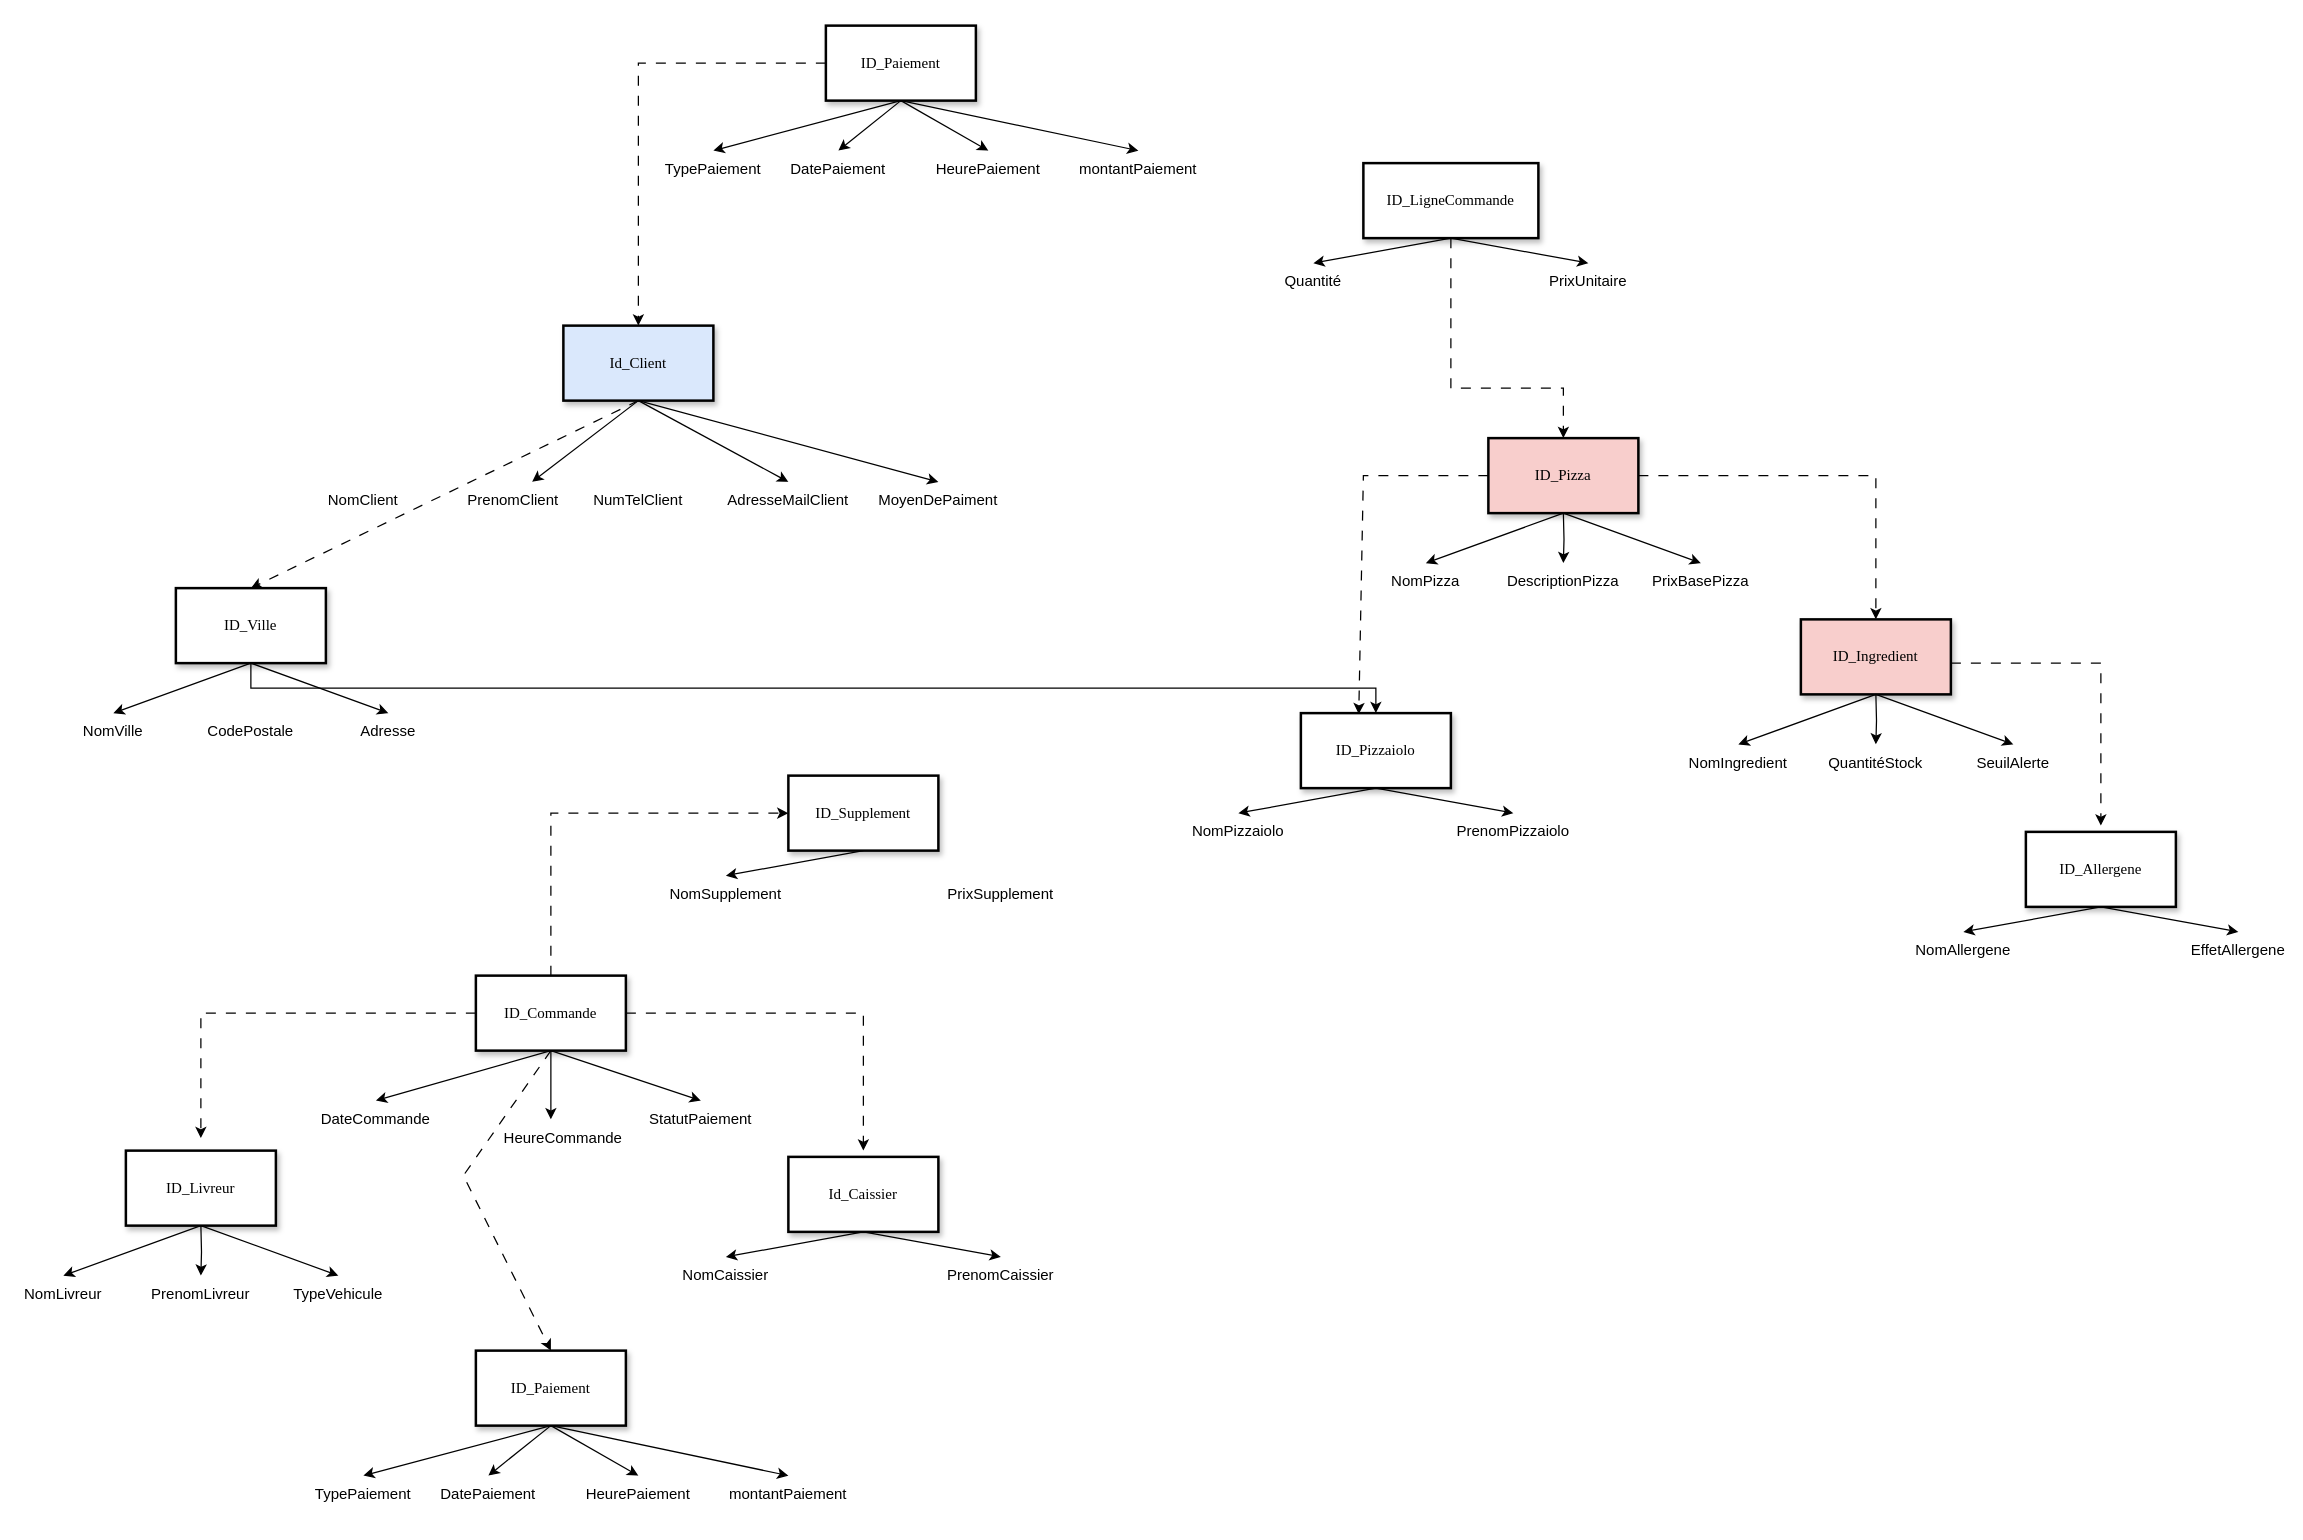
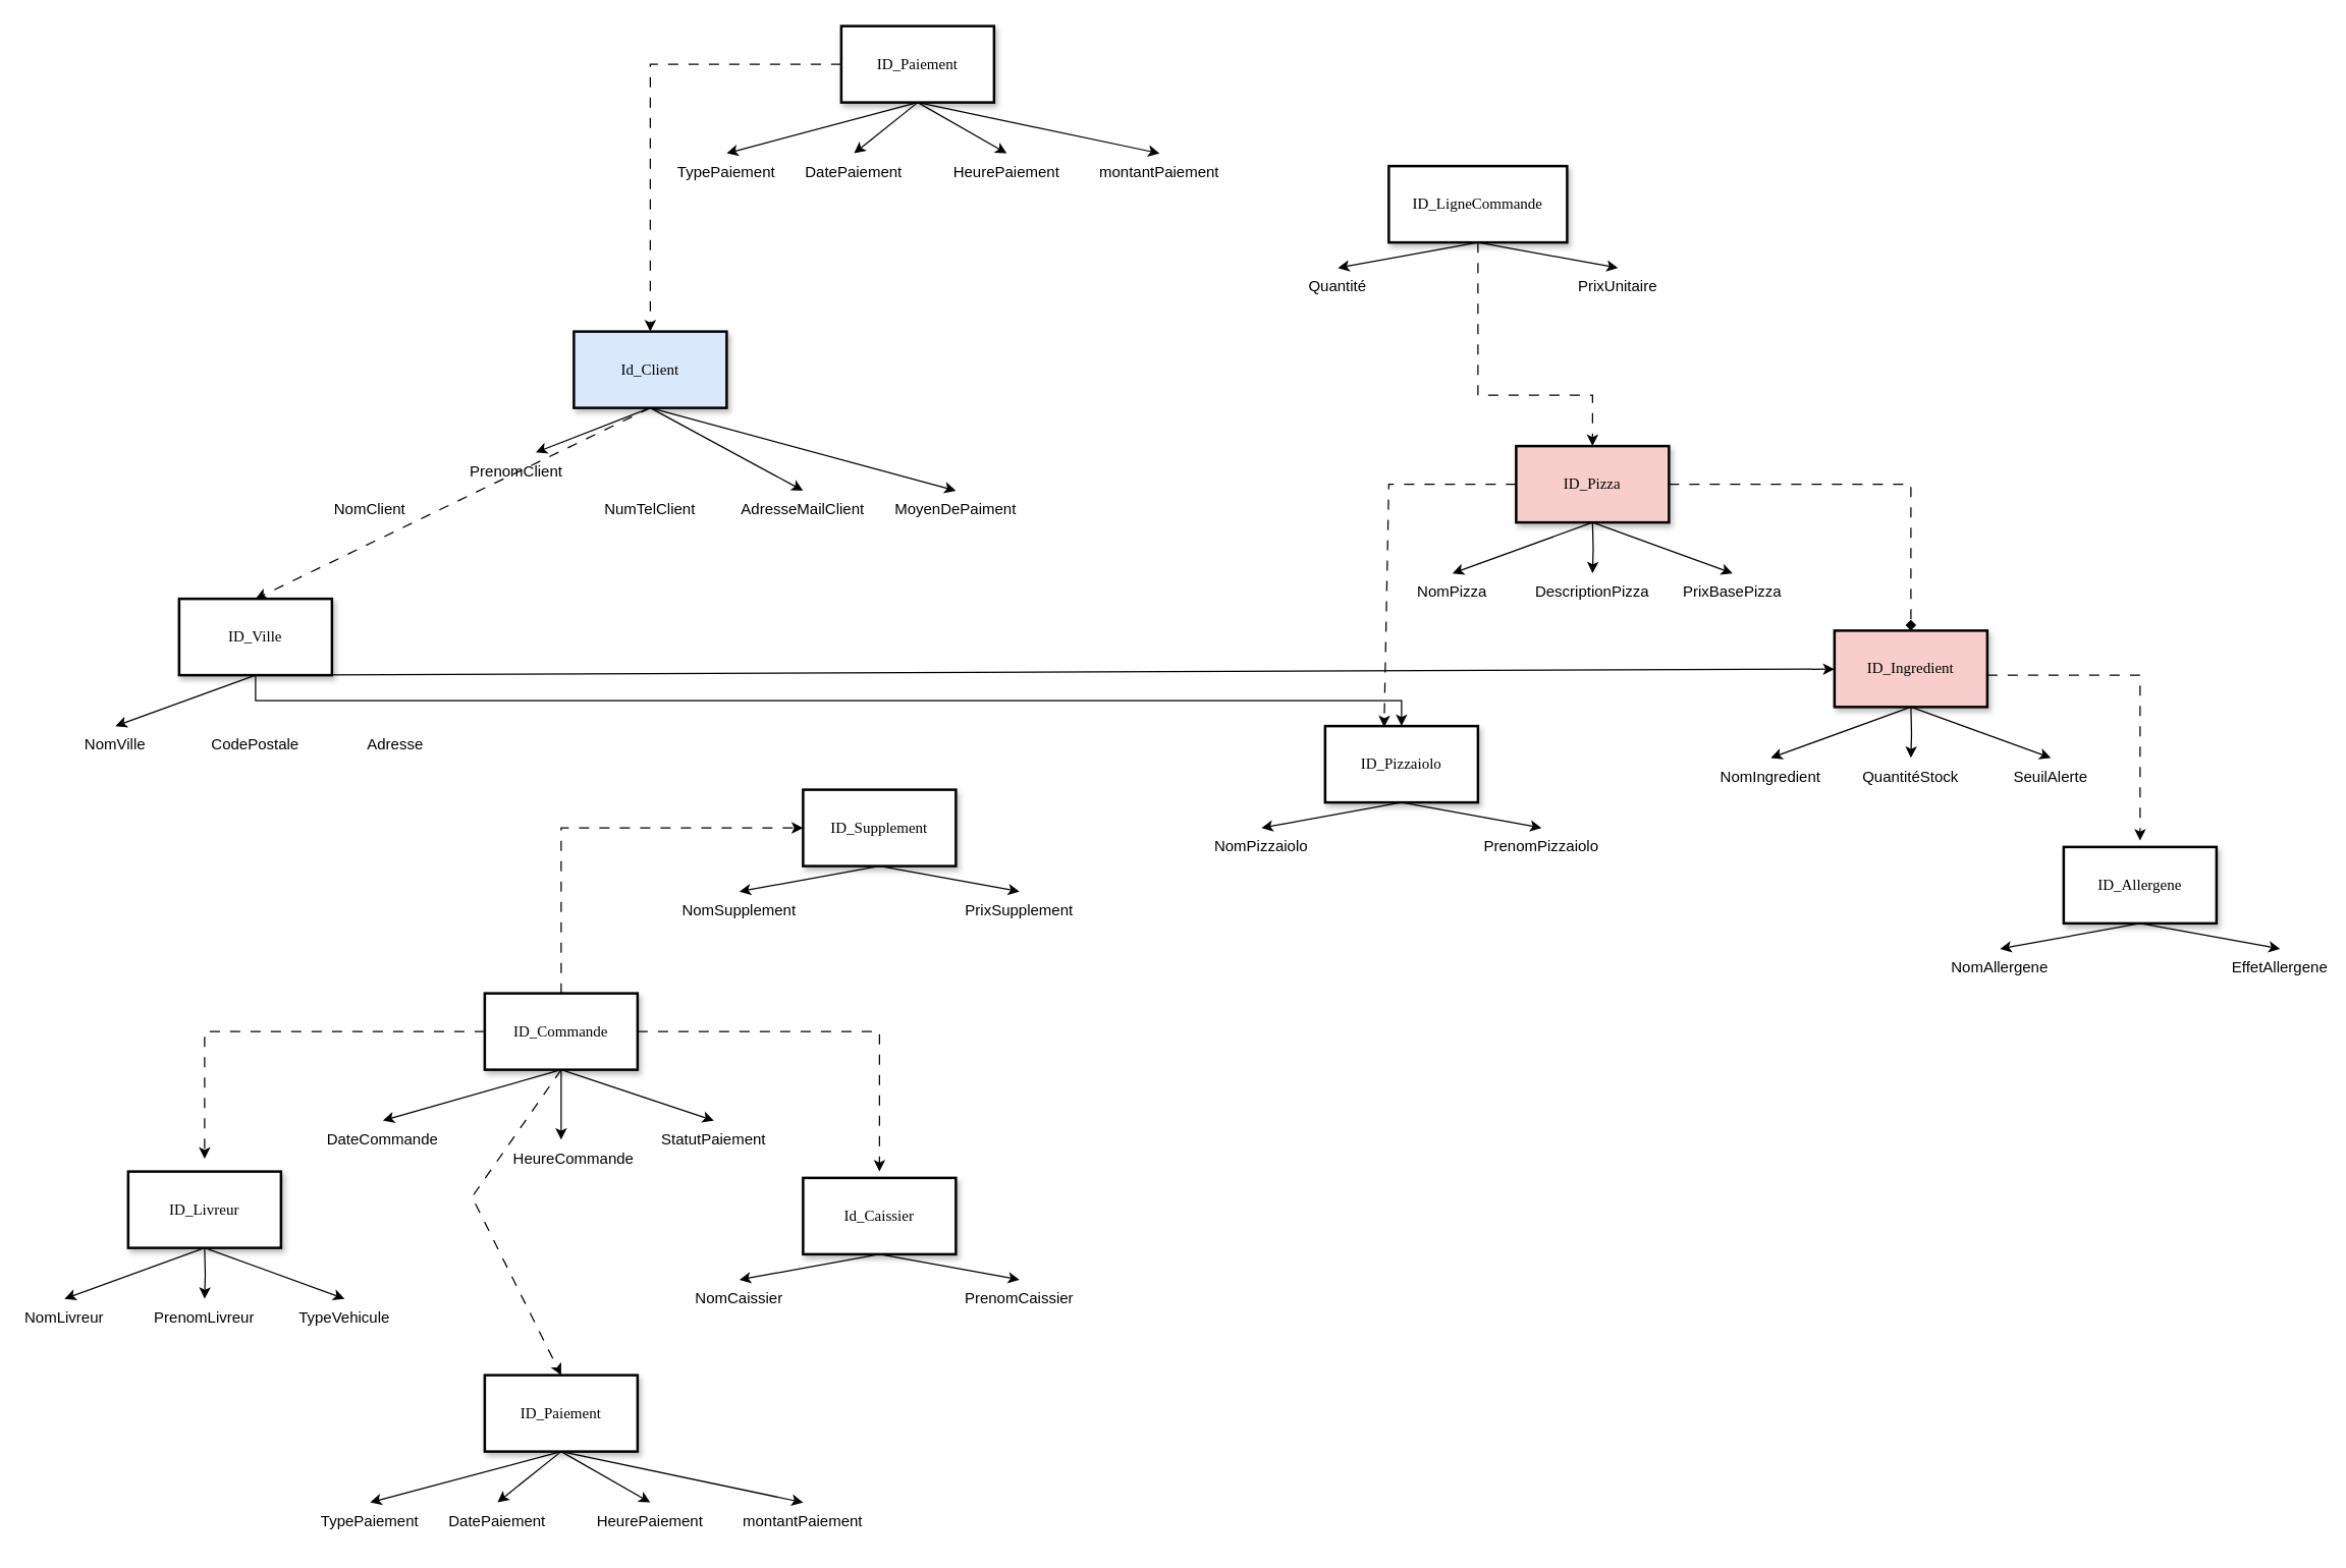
- <mxCell id="15" value="PrenomClient" style="text;html=1;strokeColor=none;fillColor=none;align=center;verticalAlign=middle;whiteSpace=wrap;rounded=0;" vertex="1" parent="1"><mxGeometry x="380" y="385" width="60" height="30" as="geometry" /></mxCell>
+ <mxCell id="15" value="PrenomClient" style="text;html=1;strokeColor=none;fillColor=none;align=center;verticalAlign=middle;whiteSpace=wrap;rounded=0;" vertex="1" parent="1"><mxGeometry x="375" y="355" width="60" height="30" as="geometry" /></mxCell>
- <mxCell id="81" value="" style="endArrow=classic;html=1;rounded=0;dashed=1;dashPattern=8 8;entryX=0.5;entryY=0;entryDx=0;entryDy=0;exitX=1;exitY=0.5;exitDx=0;exitDy=0;" edge="1" parent="1" source="13" target="9"><mxGeometry width="50" height="50" relative="1" as="geometry"><mxPoint x="1520" y="410" as="sourcePoint" /><mxPoint x="1310" y="380" as="targetPoint" /><Array as="points"><mxPoint x="1500" y="380" /></Array></mxGeometry></mxCell>
+ <mxCell id="81" value="" style="endArrow=diamond;html=1;rounded=0;dashed=1;dashPattern=8 8;entryX=0.5;entryY=0;entryDx=0;entryDy=0;exitX=1;exitY=0.5;exitDx=0;exitDy=0;" edge="1" parent="1" source="13" target="9"><mxGeometry width="50" height="50" relative="1" as="geometry"><mxPoint x="1520" y="410" as="sourcePoint" /><mxPoint x="1310" y="380" as="targetPoint" /><Array as="points"><mxPoint x="1500" y="380" /></Array></mxGeometry></mxCell>
- <mxCell id="26" value="" style="endArrow=classic;html=1;rounded=0;exitX=0.5;exitY=1;exitDx=0;exitDy=0;entryX=0.5;entryY=0;entryDx=0;entryDy=0;" edge="1" parent="1" source="4" target="25"><mxGeometry width="50" height="50" relative="1" as="geometry"><mxPoint x="240" y="490" as="sourcePoint" /><mxPoint x="290" y="440" as="targetPoint" /></mxGeometry></mxCell>
+ <mxCell id="26" value="" style="endArrow=classic;html=1;rounded=0;exitX=0.5;exitY=1;exitDx=0;exitDy=0;" edge="1" parent="1" source="4" target="9"><mxGeometry width="50" height="50" relative="1" as="geometry"><mxPoint x="240" y="490" as="sourcePoint" /><mxPoint x="290" y="440" as="targetPoint" /></mxGeometry></mxCell>
+ <mxCell id="30" value="" style="endArrow=classic;html=1;rounded=0;exitX=0.5;exitY=1;exitDx=0;exitDy=0;entryX=0.5;entryY=0;entryDx=0;entryDy=0;" edge="1" parent="1" source="7" target="29"><mxGeometry width="50" height="50" relative="1" as="geometry"><mxPoint x="710" y="720" as="sourcePoint" /><mxPoint x="800" y="680" as="targetPoint" /></mxGeometry></mxCell>
